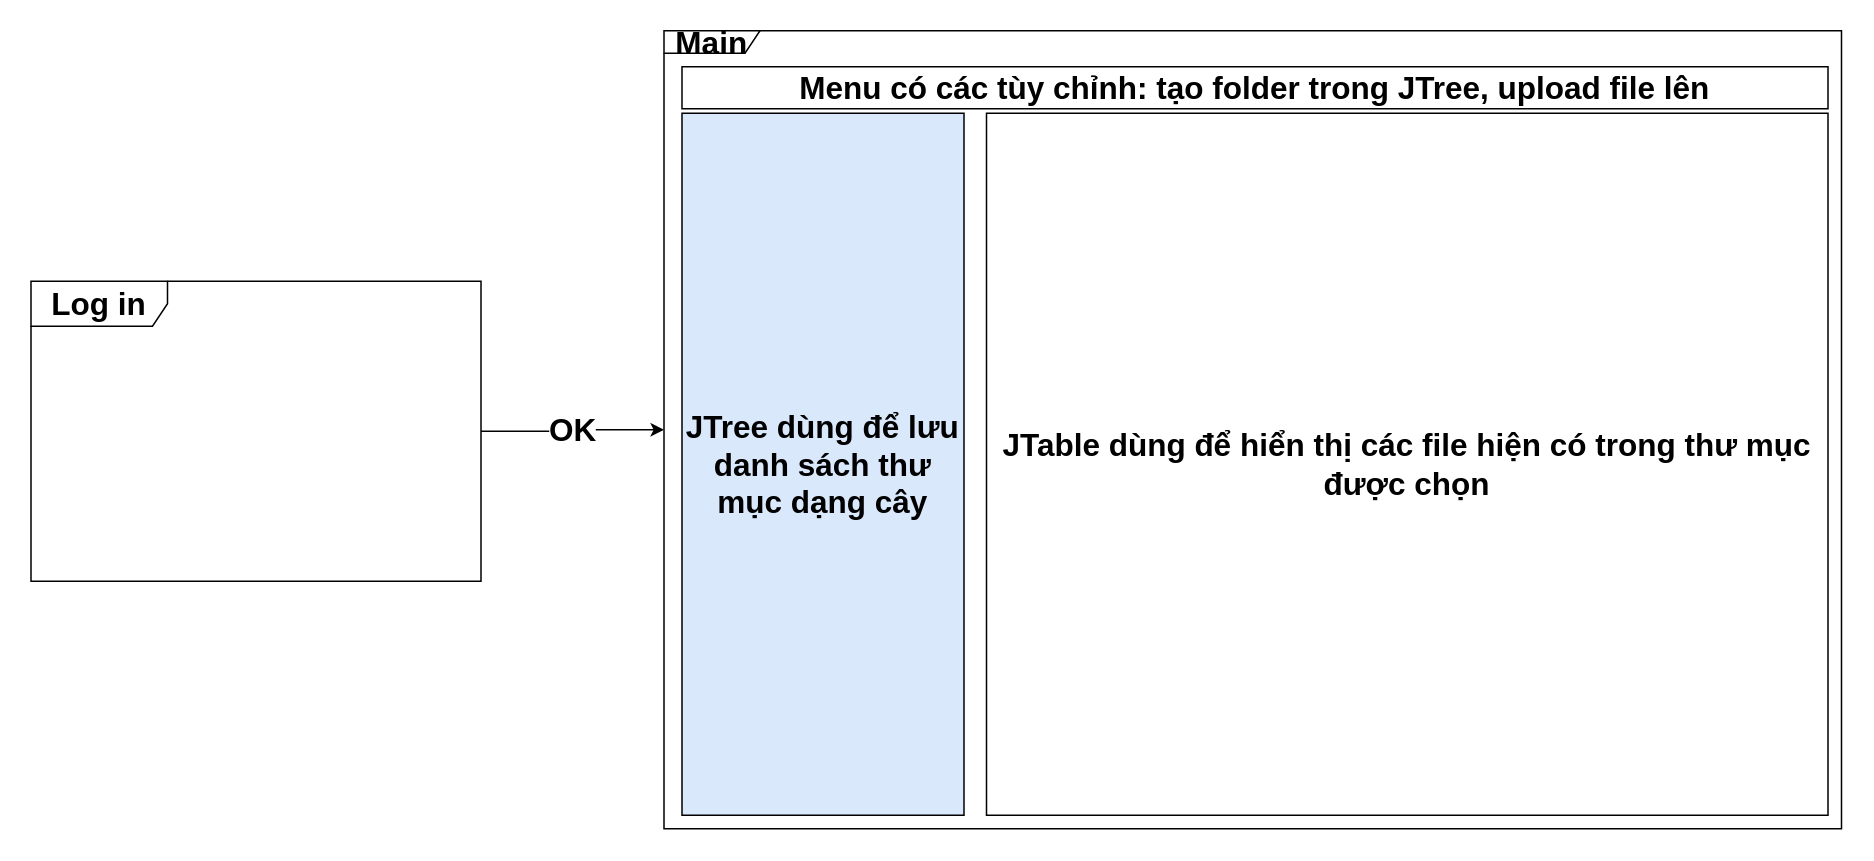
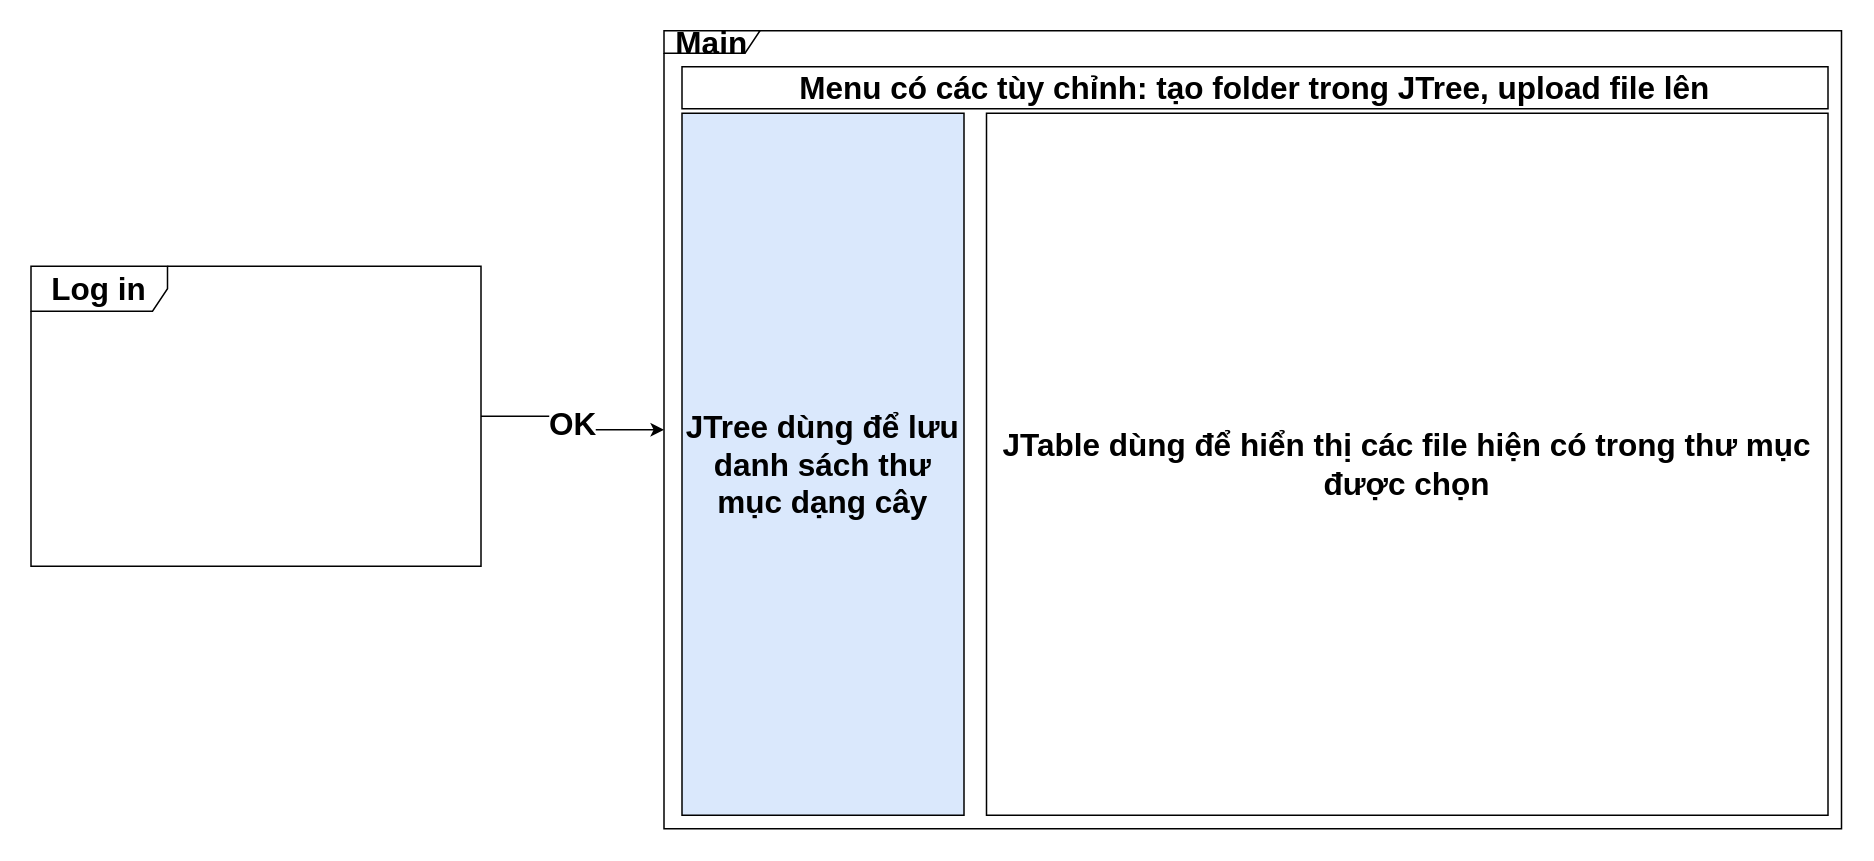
- <mxCell id="3" value="Log in" style="shape=umlFrame;whiteSpace=wrap;html=1;width=91;height=30;fontSize=21;fontStyle=1" vertex="1" parent="1"><mxGeometry x="20" y="187" width="300" height="200" as="geometry" /></mxCell>
+ <mxCell id="3" value="Log in" style="shape=umlFrame;whiteSpace=wrap;html=1;width=91;height=30;fontSize=21;fontStyle=1" vertex="1" parent="1"><mxGeometry x="20" y="177" width="300" height="200" as="geometry" /></mxCell>
